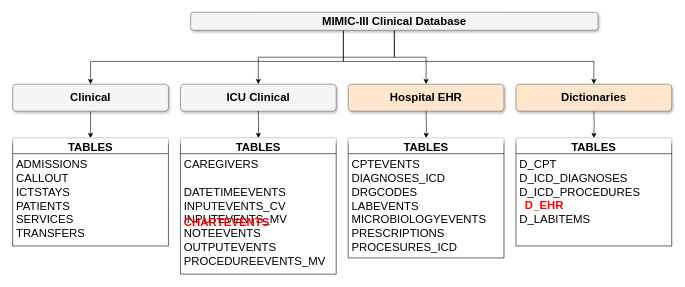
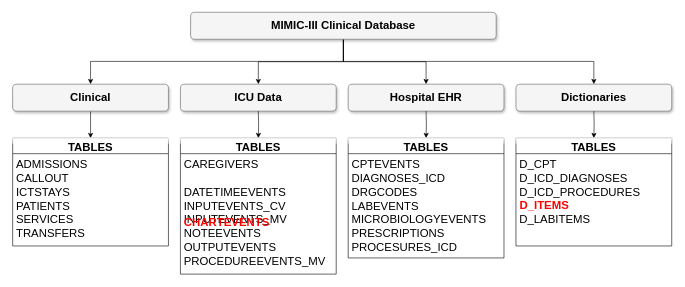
- <mxCell id="6" value="&lt;b&gt;&lt;font style=&quot;font-size: 19px;&quot;&gt;MIMIC-III Clinical Database&lt;/font&gt;&lt;/b&gt;" style="whiteSpace=wrap;html=1;rounded=1;shadow=1;strokeWidth=1;fontSize=16;align=center;fillColor=#f5f5f5;strokeColor=#666666;" parent="1" vertex="1"><mxGeometry x="317" y="20" width="680" height="30" as="geometry" /></mxCell>
+ <mxCell id="6" value="&lt;b&gt;&lt;font style=&quot;font-size: 19px;&quot;&gt;MIMIC-III Clinical Database&lt;/font&gt;&lt;/b&gt;" style="whiteSpace=wrap;html=1;rounded=1;shadow=1;strokeWidth=1;fontSize=16;align=center;fillColor=#f5f5f5;strokeColor=#666666;" parent="1" vertex="1"><mxGeometry x="317" y="20" width="510" height="45" as="geometry" /></mxCell>
- <mxCell id="9" value="&lt;b&gt;&lt;font style=&quot;font-size: 19px;&quot;&gt;ICU Clinical&lt;/font&gt;&lt;/b&gt;" style="whiteSpace=wrap;html=1;rounded=1;shadow=1;strokeWidth=1;fontSize=16;align=center;fillColor=#f5f5f5;strokeColor=#666666;" vertex="1" parent="1"><mxGeometry x="300" y="140" width="260" height="45" as="geometry" /></mxCell>
+ <mxCell id="9" value="&lt;b&gt;&lt;font style=&quot;font-size: 19px;&quot;&gt;ICU Data&lt;/font&gt;&lt;/b&gt;" style="whiteSpace=wrap;html=1;rounded=1;shadow=1;strokeWidth=1;fontSize=16;align=center;fillColor=#f5f5f5;strokeColor=#666666;" vertex="1" parent="1"><mxGeometry x="300" y="140" width="260" height="45" as="geometry" /></mxCell>
- <mxCell id="10" value="&lt;b&gt;&lt;font style=&quot;font-size: 19px;&quot;&gt;Hospital EHR&lt;/font&gt;&lt;/b&gt;" style="whiteSpace=wrap;html=1;rounded=1;shadow=1;strokeWidth=1;fontSize=16;align=center;fillColor=#ffe6cc;strokeColor=#666666;" vertex="1" parent="1"><mxGeometry x="580" y="140" width="260" height="45" as="geometry" /></mxCell>
+ <mxCell id="10" value="&lt;b&gt;&lt;font style=&quot;font-size: 19px;&quot;&gt;Hospital EHR&lt;/font&gt;&lt;/b&gt;" style="whiteSpace=wrap;html=1;rounded=1;shadow=1;strokeWidth=1;fontSize=16;align=center;fillColor=#f5f5f5;strokeColor=#666666;" vertex="1" parent="1"><mxGeometry x="580" y="140" width="260" height="45" as="geometry" /></mxCell>
- <mxCell id="11" value="&lt;b&gt;&lt;font style=&quot;font-size: 19px;&quot;&gt;Dictionaries&lt;/font&gt;&lt;/b&gt;" style="whiteSpace=wrap;html=1;rounded=1;shadow=1;strokeWidth=1;fontSize=16;align=center;fillColor=#ffe6cc;strokeColor=#666666;" vertex="1" parent="1"><mxGeometry x="860" y="140" width="260" height="45" as="geometry" /></mxCell>
+ <mxCell id="11" value="&lt;b&gt;&lt;font style=&quot;font-size: 19px;&quot;&gt;Dictionaries&lt;/font&gt;&lt;/b&gt;" style="whiteSpace=wrap;html=1;rounded=1;shadow=1;strokeWidth=1;fontSize=16;align=center;fillColor=#f5f5f5;strokeColor=#666666;" vertex="1" parent="1"><mxGeometry x="860" y="140" width="260" height="45" as="geometry" /></mxCell>
- <mxCell id="24" value="&lt;font color=&quot;#ff0000&quot; style=&quot;font-size: 19px;&quot;&gt;D_EHR&lt;/font&gt;" style="text;strokeColor=none;fillColor=none;html=1;fontSize=24;fontStyle=1;verticalAlign=middle;align=center;glass=1;" vertex="1" parent="1"><mxGeometry x="857" y="321" width="100" height="40" as="geometry" /></mxCell>
+ <mxCell id="24" value="&lt;font color=&quot;#ff0000&quot; style=&quot;font-size: 19px;&quot;&gt;D_ITEMS&lt;/font&gt;" style="text;strokeColor=none;fillColor=none;html=1;fontSize=24;fontStyle=1;verticalAlign=middle;align=center;glass=1;" vertex="1" parent="1"><mxGeometry x="857" y="321" width="100" height="40" as="geometry" /></mxCell>
